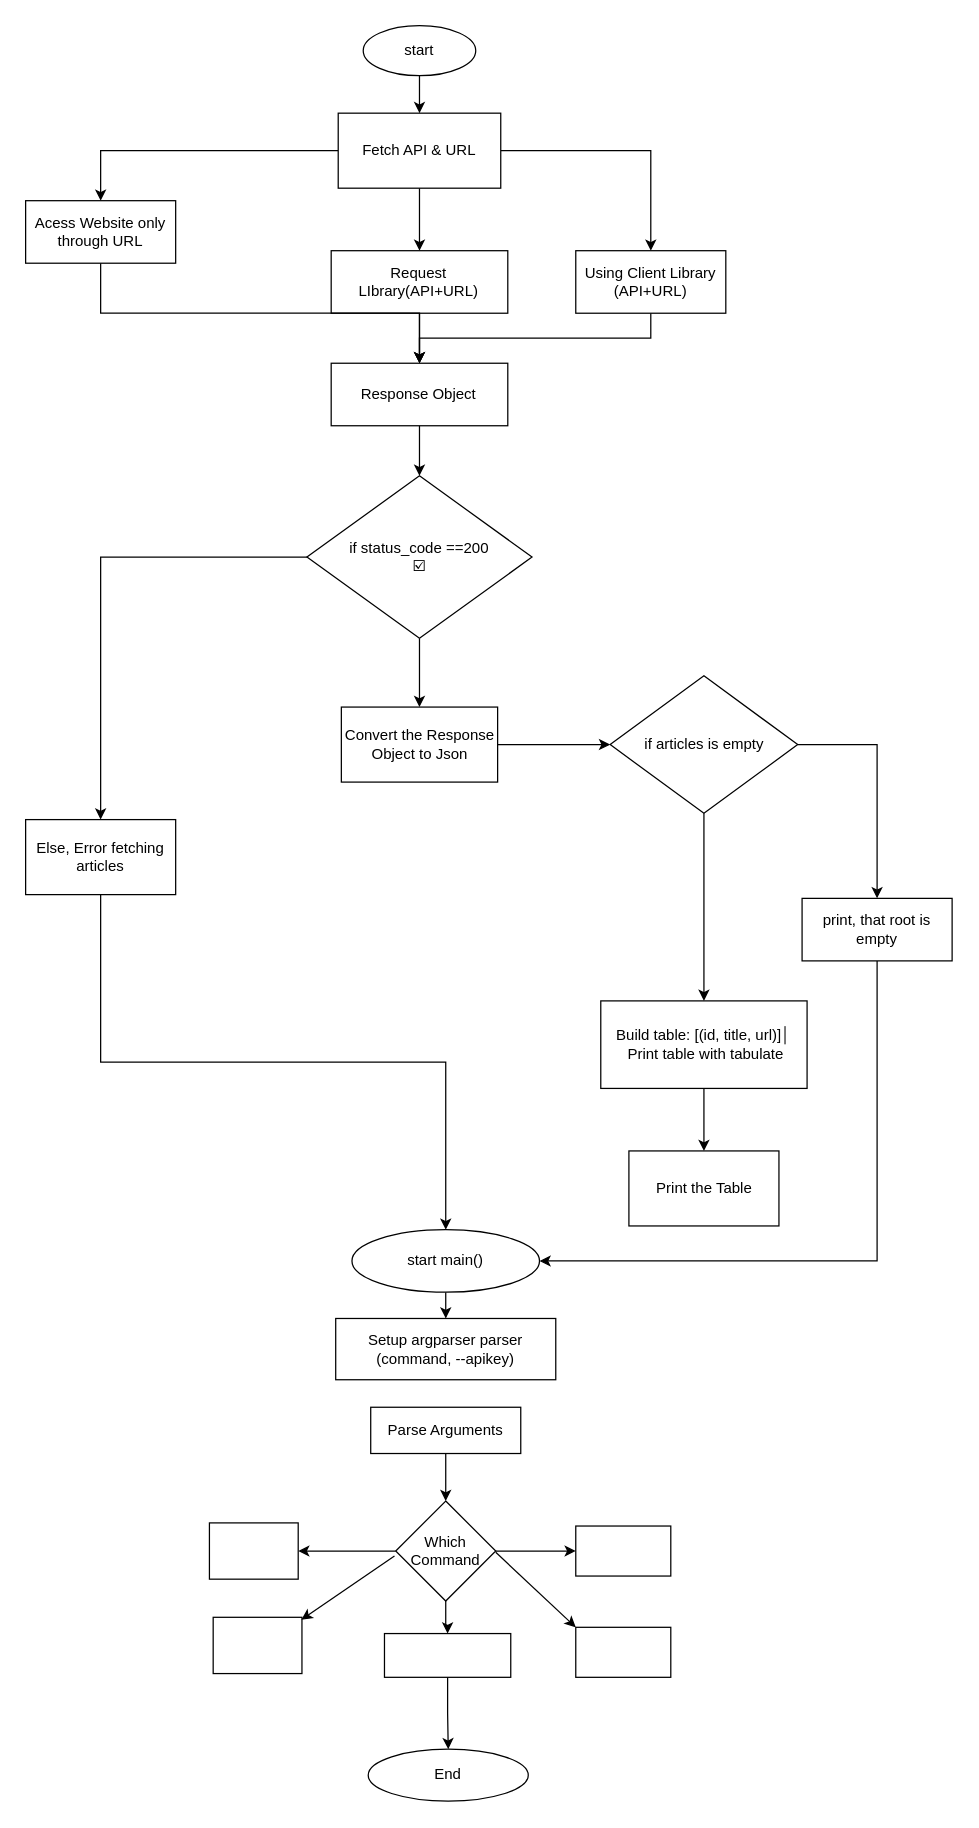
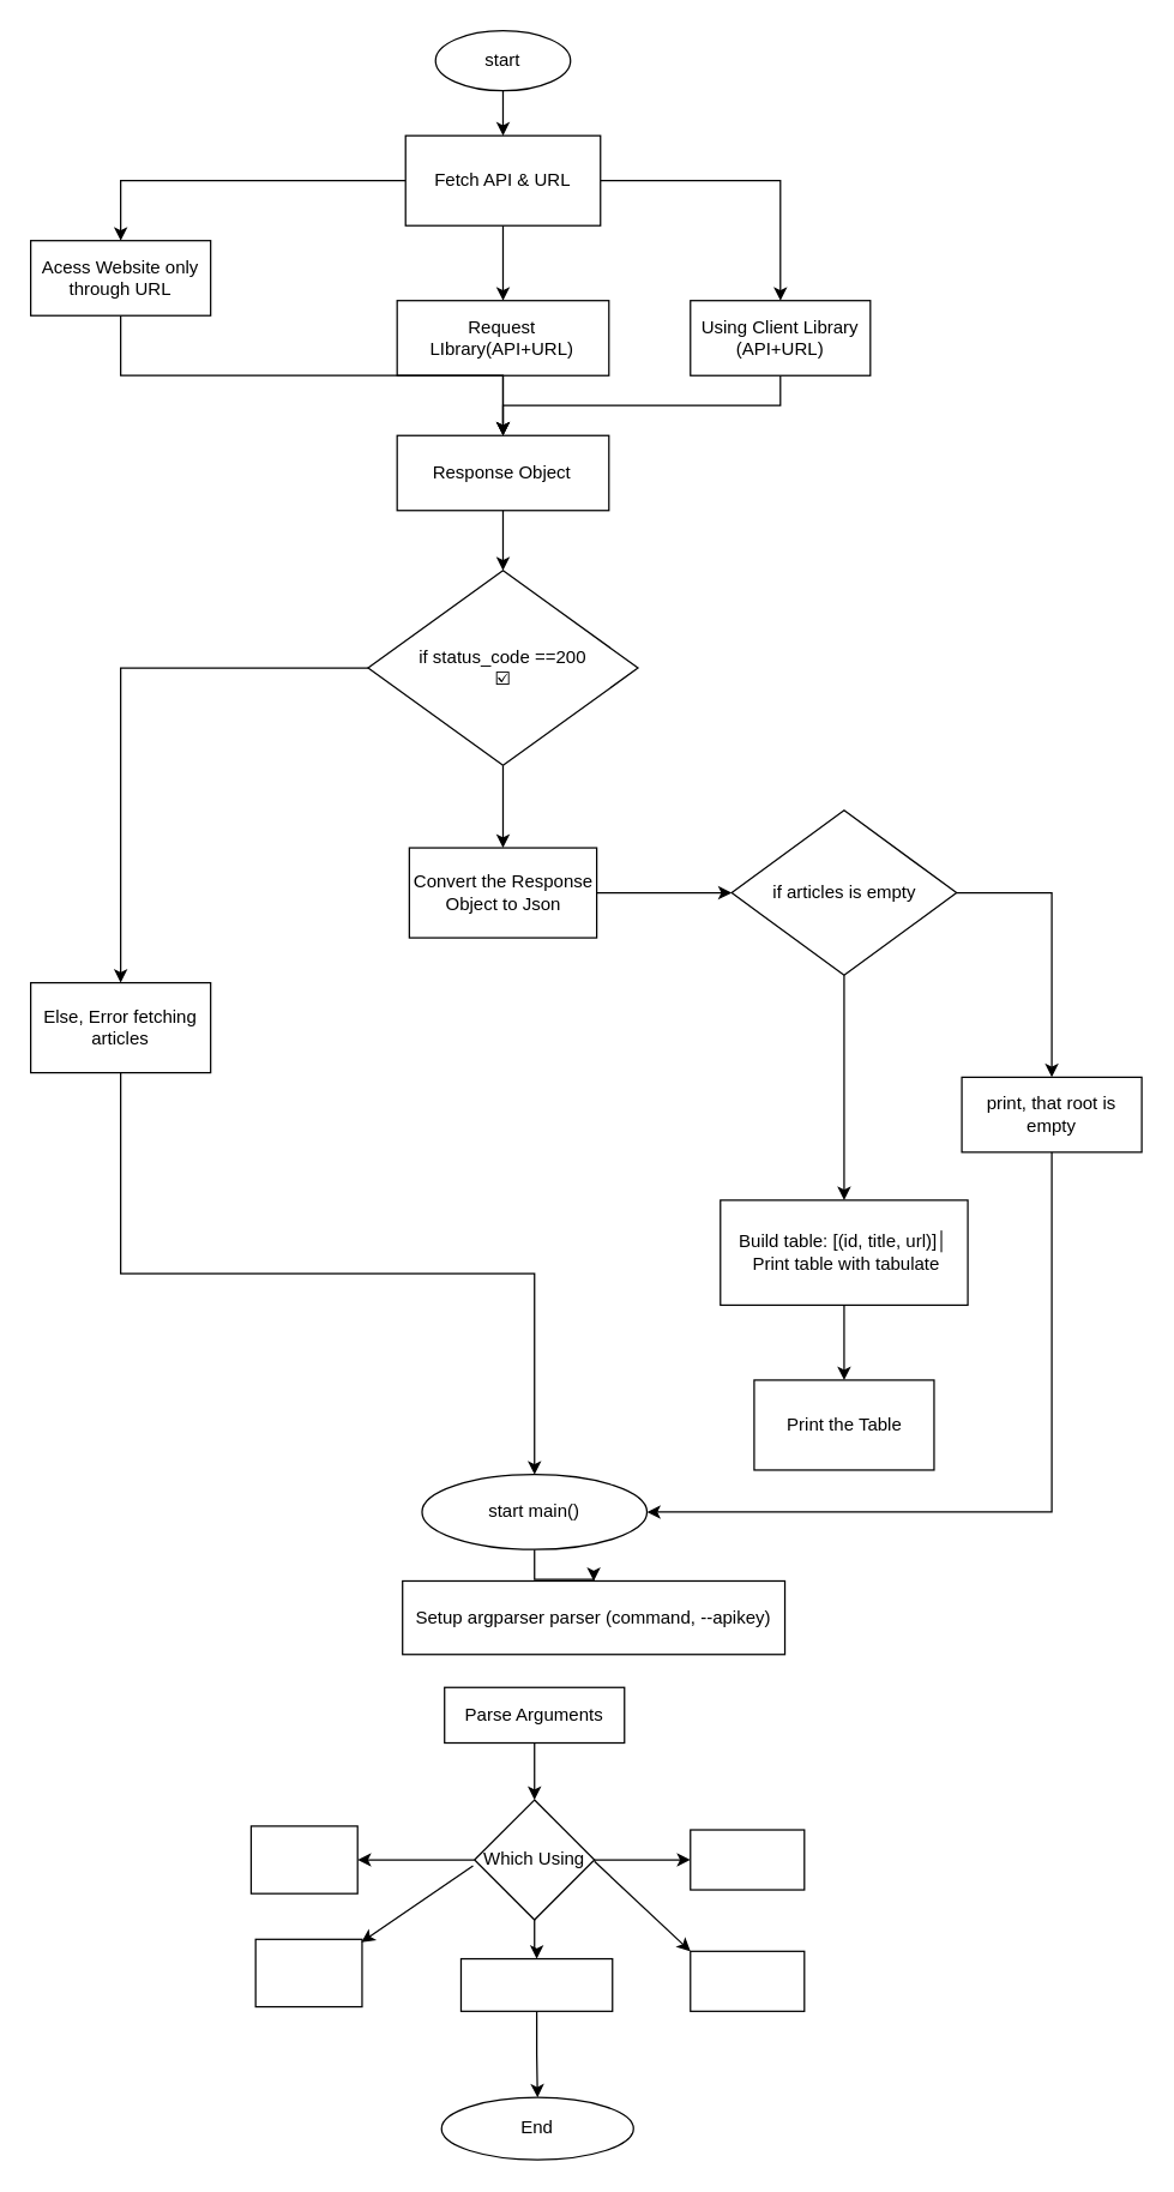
- <mxCell id="33" value="Setup argparser parser (command, --apikey)" style="whiteSpace=wrap;html=1;" vertex="1" parent="1"><mxGeometry x="268" y="1054" width="176" height="49" as="geometry" /></mxCell>
+ <mxCell id="33" value="Setup argparser parser (command, --apikey)" style="whiteSpace=wrap;html=1;" vertex="1" parent="1"><mxGeometry x="268" y="1054" width="255" height="49" as="geometry" /></mxCell>
- <mxCell id="39" value="Which Command" style="rhombus;whiteSpace=wrap;html=1;" vertex="1" parent="1"><mxGeometry x="316" y="1200" width="80" height="80" as="geometry" /></mxCell>
+ <mxCell id="39" value="Which Using" style="rhombus;whiteSpace=wrap;html=1;" vertex="1" parent="1"><mxGeometry x="316" y="1200" width="80" height="80" as="geometry" /></mxCell>
